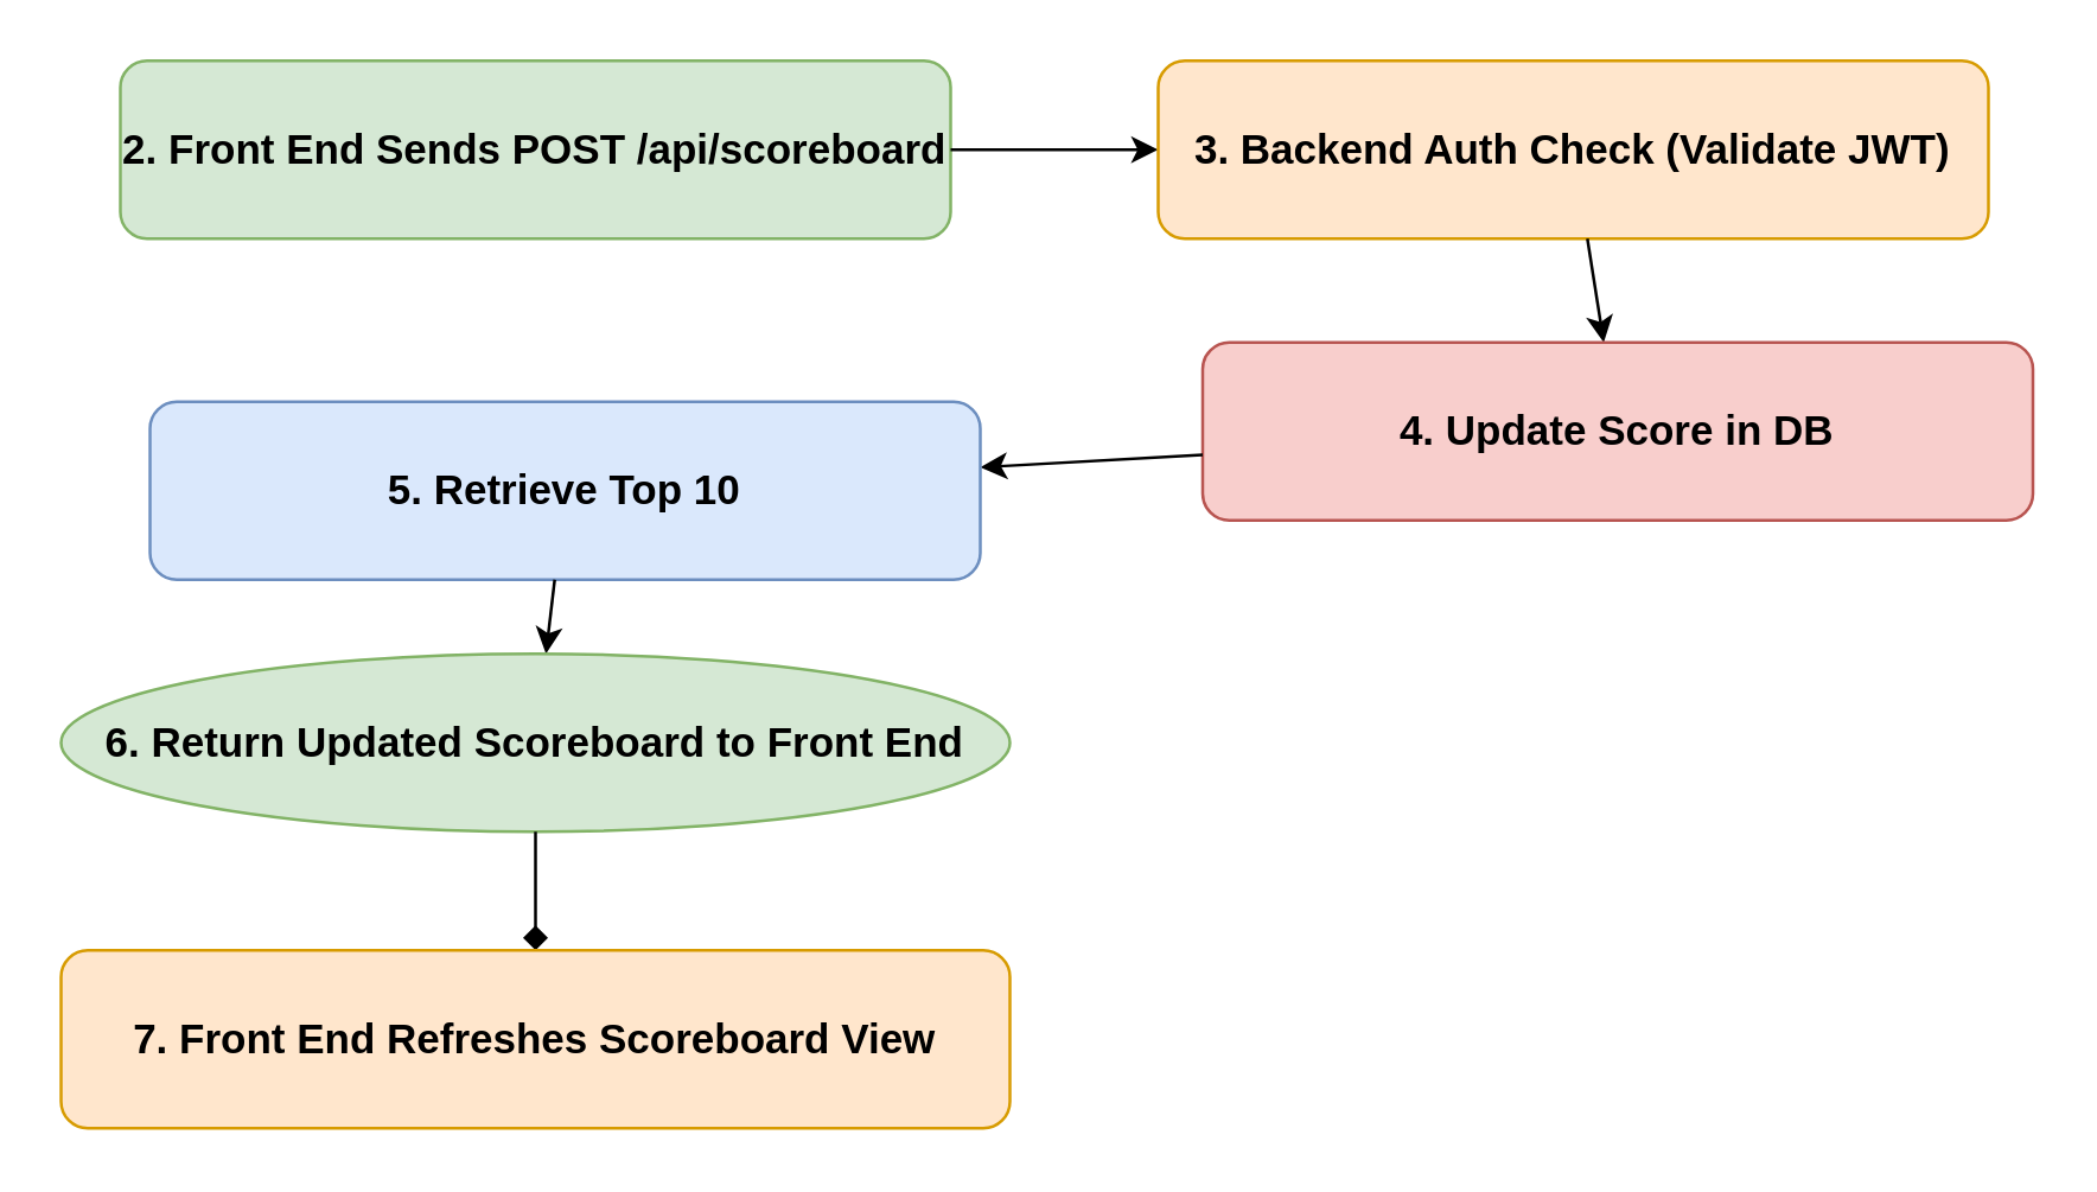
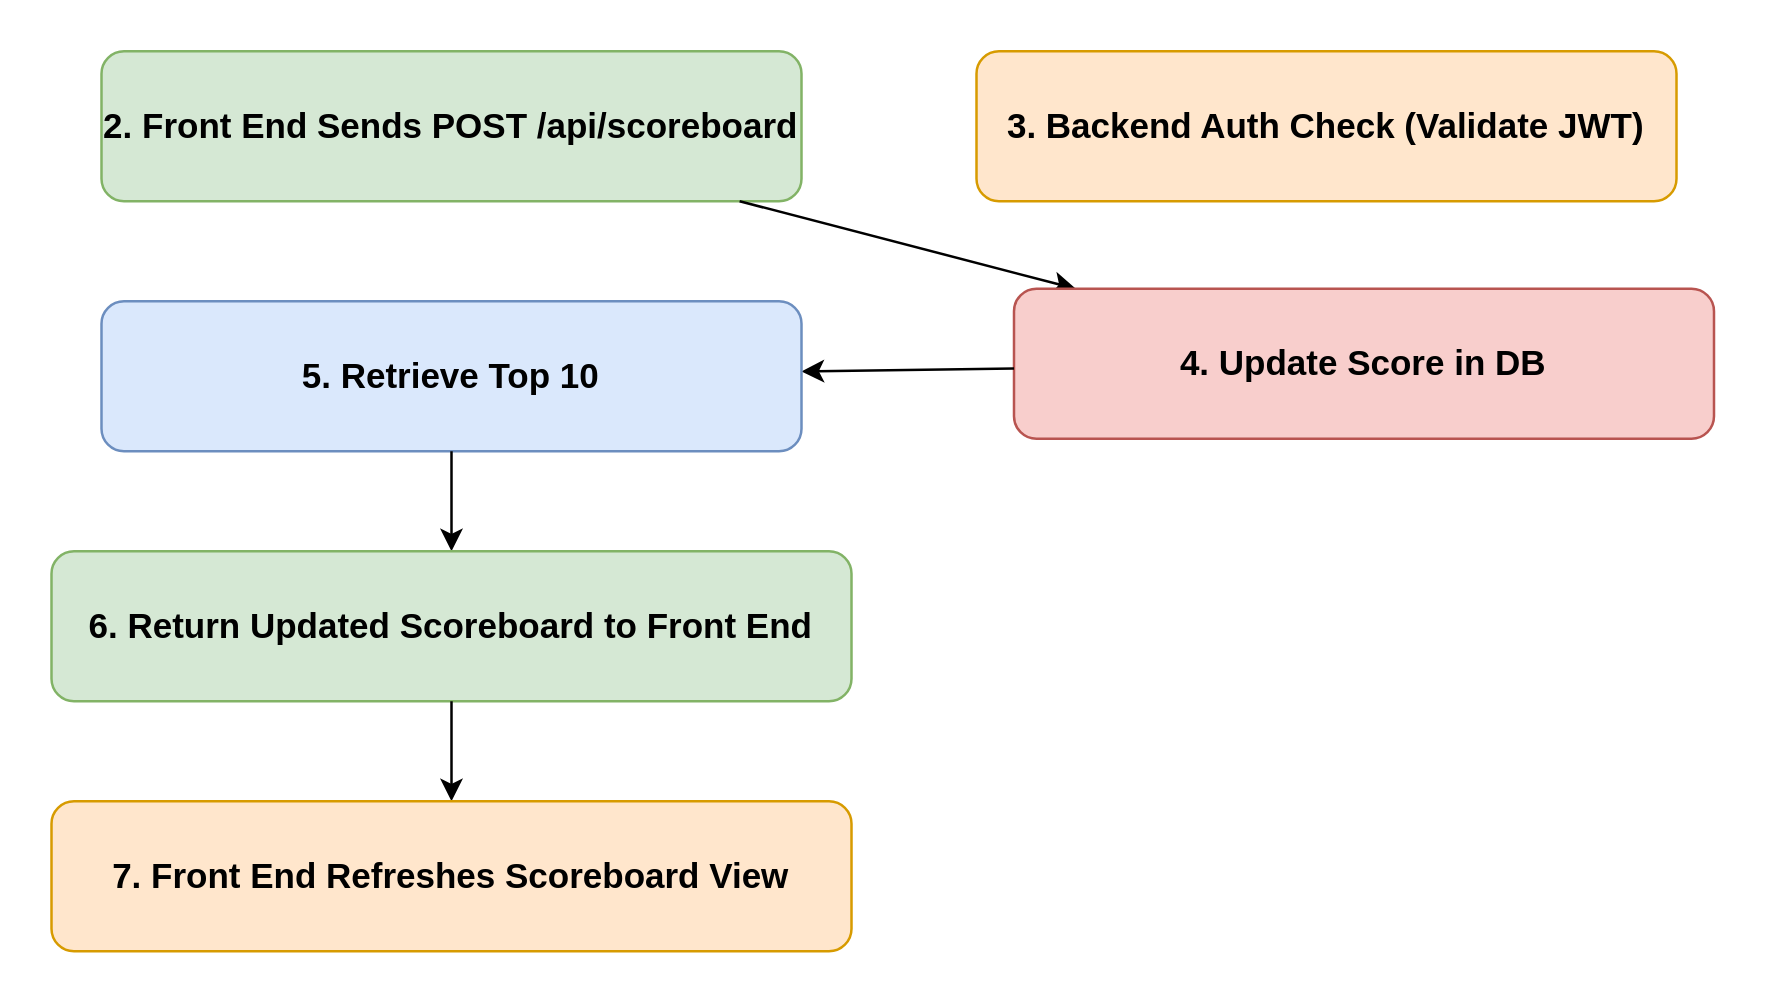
- <mxCell id="3" style="endArrow=classic;rounded=1;" parent="1" source="2" target="4" edge="1"><mxGeometry relative="1" as="geometry" /></mxCell>
+ <mxCell id="3" style="endArrow=classic;rounded=1;" parent="1" source="2" target="6" edge="1"><mxGeometry relative="1" as="geometry" /></mxCell>
- <mxCell id="5" style="endArrow=classic;rounded=1;" parent="1" source="4" target="6" edge="1"><mxGeometry relative="1" as="geometry" /></mxCell>
- <mxCell id="8" value="5. Retrieve Top 10" style="rounded=1;whiteSpace=wrap;html=1;align=center;verticalAlign=middle;fillColor=#dae8fc;strokeColor=#6c8ebf;fontSize=14;fontStyle=1;" parent="1" vertex="1"><mxGeometry x="50" y="135" width="280" height="60" as="geometry" /></mxCell>
+ <mxCell id="8" value="5. Retrieve Top 10" style="rounded=1;whiteSpace=wrap;html=1;align=center;verticalAlign=middle;fillColor=#dae8fc;strokeColor=#6c8ebf;fontSize=14;fontStyle=1;" parent="1" vertex="1"><mxGeometry x="40" y="120" width="280" height="60" as="geometry" /></mxCell>
- <mxCell id="10" value="6. Return Updated Scoreboard to Front End" style="ellipse;whiteSpace=wrap;html=1;align=center;verticalAlign=middle;fillColor=#d5e8d4;strokeColor=#82b366;fontSize=14;fontStyle=1;" parent="1" vertex="1"><mxGeometry x="20" y="220" width="320" height="60" as="geometry" /></mxCell>
+ <mxCell id="10" value="6. Return Updated Scoreboard to Front End" style="rounded=1;whiteSpace=wrap;html=1;align=center;verticalAlign=middle;fillColor=#d5e8d4;strokeColor=#82b366;fontSize=14;fontStyle=1;" parent="1" vertex="1"><mxGeometry x="20" y="220" width="320" height="60" as="geometry" /></mxCell>
- <mxCell id="11" style="endArrow=diamond;rounded=1;" parent="1" source="10" target="12" edge="1"><mxGeometry relative="1" as="geometry" /></mxCell>
+ <mxCell id="11" style="endArrow=classic;rounded=1;" parent="1" source="10" target="12" edge="1"><mxGeometry relative="1" as="geometry" /></mxCell>
